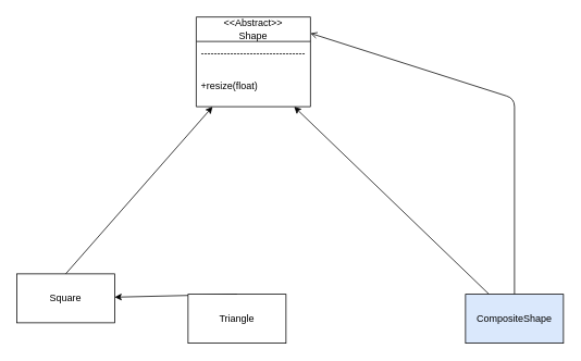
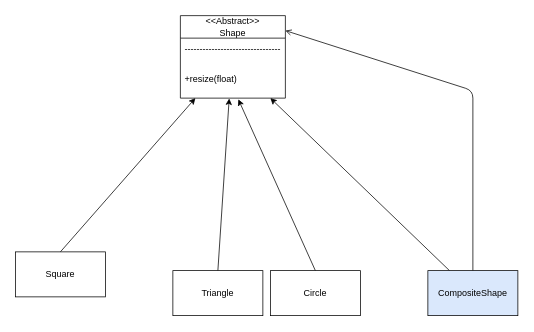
+ <mxCell id="6" style="edgeStyle=none;html=1;exitX=0.5;exitY=0;exitDx=0;exitDy=0;entryX=0.552;entryY=1.032;entryDx=0;entryDy=0;entryPerimeter=0;" edge="1" parent="1" source="7" target="14"><mxGeometry relative="1" as="geometry"><mxPoint x="310" y="140" as="targetPoint" /></mxGeometry></mxCell>
- <mxCell id="4" style="edgeStyle=none;html=1;exitX=0.5;exitY=0;exitDx=0;exitDy=0;" edge="1" parent="1" source="5" target="3"><mxGeometry relative="1" as="geometry"><mxPoint x="320" y="140" as="targetPoint" /></mxGeometry></mxCell>
+ <mxCell id="4" style="edgeStyle=none;html=1;exitX=0.5;exitY=0;exitDx=0;exitDy=0;entryX=0.465;entryY=1.01;entryDx=0;entryDy=0;entryPerimeter=0;" edge="1" parent="1" source="5" target="14"><mxGeometry relative="1" as="geometry"><mxPoint x="320" y="140" as="targetPoint" /></mxGeometry></mxCell>
+ <mxCell id="7" value="Circle" style="rounded=0;whiteSpace=wrap;html=1;fontStyle=0" vertex="1" parent="1"><mxGeometry x="360" y="360" width="120" height="60" as="geometry" /></mxCell>
